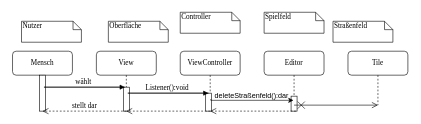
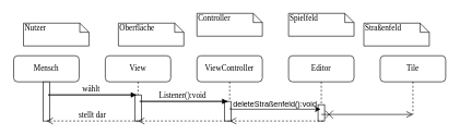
- <mxCell id="6" value="deleteStraßenfeld():dar" style="text;html=1;align=center;verticalAlign=middle;resizable=0;points=[];autosize=1;" vertex="1" parent="4"><mxGeometry x="49" y="65" width="140" height="20" as="geometry" /></mxCell>
+ <mxCell id="6" value="deleteStraßenfeld():void" style="text;html=1;align=center;verticalAlign=middle;resizable=0;points=[];autosize=1;" vertex="1" parent="4"><mxGeometry x="49" y="65" width="140" height="20" as="geometry" /></mxCell>
